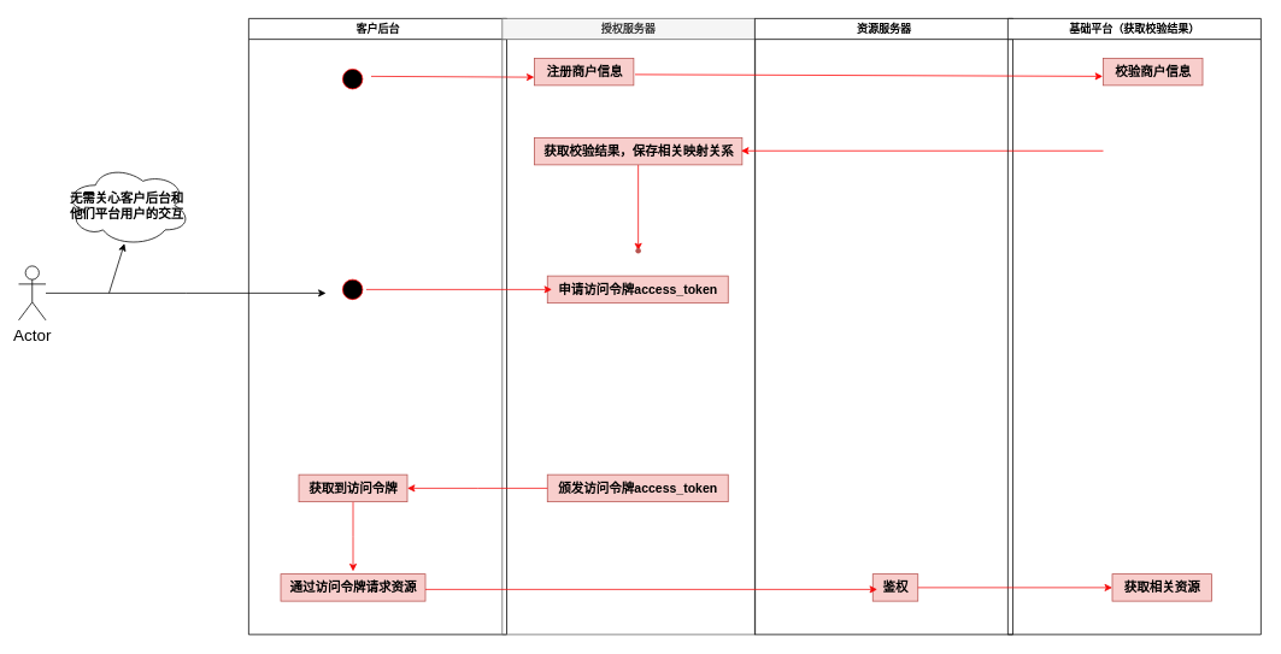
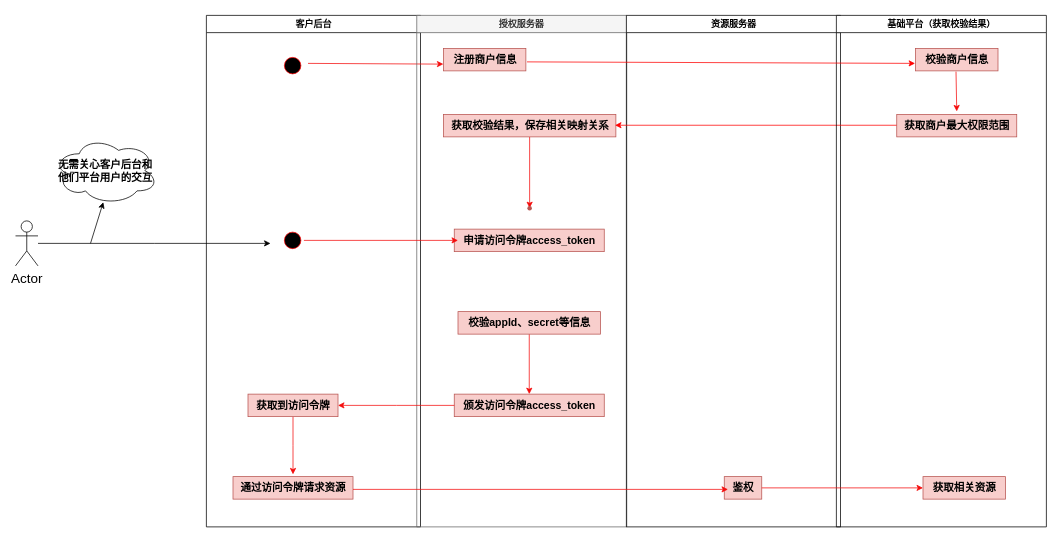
+ <mxCell id="22" value="" style="endArrow=classic;html=1;rounded=0;strokeColor=#f40b0b;fontSize=14;exitX=0.491;exitY=1.033;exitDx=0;exitDy=0;exitPerimeter=0;entryX=0.5;entryY=-0.133;entryDx=0;entryDy=0;entryPerimeter=0;" edge="1" parent="19" source="20" target="21"><mxGeometry width="50" height="50" relative="1" as="geometry"><mxPoint x="-4.5" y="322" as="sourcePoint" /><mxPoint x="45.5" y="272" as="targetPoint" /></mxGeometry></mxCell>
+ <mxCell id="21" value="获取商户最大权限范围" style="text;html=1;align=center;verticalAlign=middle;resizable=0;points=[];autosize=1;strokeColor=#b85450;fillColor=#f8cecc;fontSize=14;fontStyle=1" vertex="1" parent="19"><mxGeometry x="80.5" y="132" width="160" height="30" as="geometry" /></mxCell>
+ <mxCell id="14" value="校验appId、secret等信息" style="text;html=1;align=center;verticalAlign=middle;resizable=0;points=[];autosize=1;strokeColor=#b85450;fillColor=#f8cecc;fontSize=14;fontStyle=1;fontColor=rgb(0, 0, 0);" vertex="1" parent="7"><mxGeometry x="55" y="395" width="190" height="30" as="geometry" /></mxCell>
+ <mxCell id="13" value="" style="edgeStyle=orthogonalEdgeStyle;rounded=0;orthogonalLoop=1;jettySize=auto;html=1;strokeColor=#f40b0b;fontSize=14;" edge="1" parent="7" source="14" target="15"><mxGeometry relative="1" as="geometry" /></mxCell>
